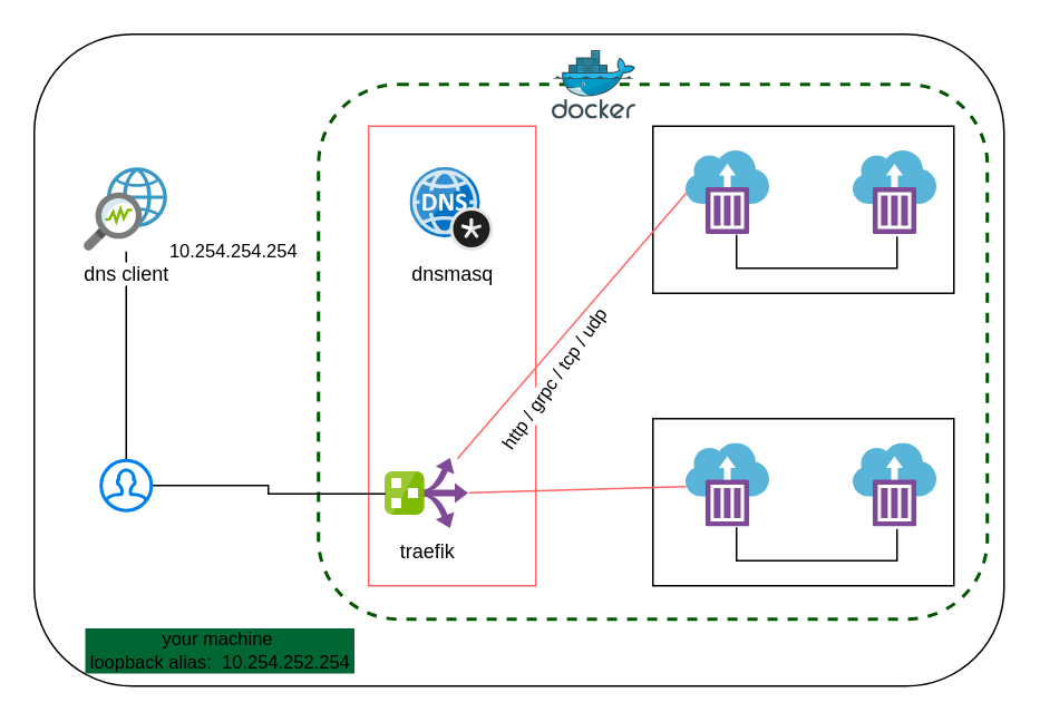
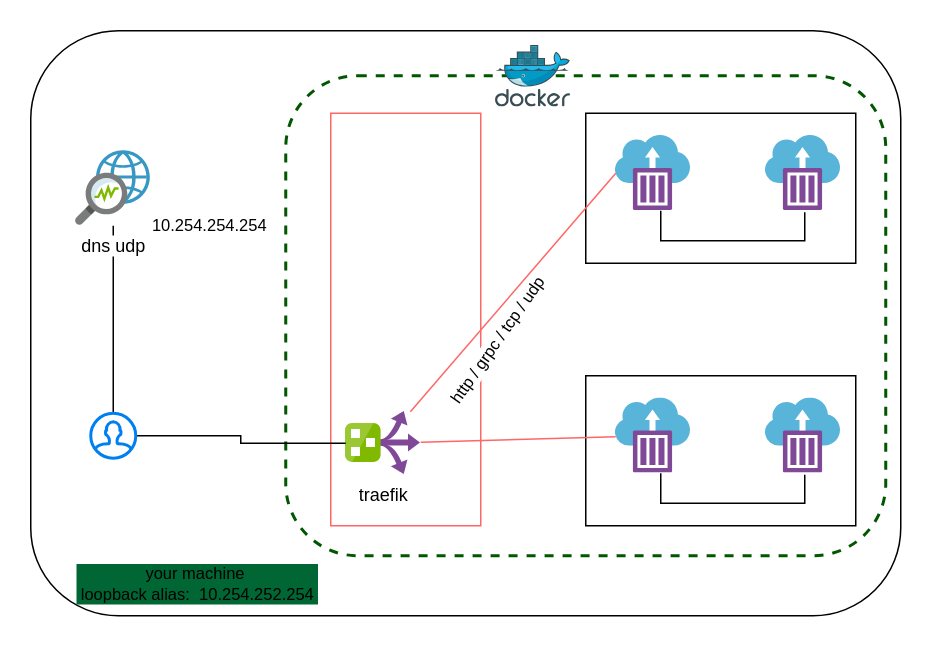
- <mxCell id="11" value="dnsmasq" style="aspect=fixed;html=1;points=[];align=center;image;fontSize=12;image=img/lib/mscae/DNS_Private_Zones.svg;" parent="1" vertex="1"><mxGeometry x="245" y="100" width="50" height="50" as="geometry" /></mxCell>
- <mxCell id="13" value="dns client" style="aspect=fixed;html=1;points=[];align=center;image;fontSize=12;image=img/lib/mscae/Network_watcher.svg;" parent="1" vertex="1"><mxGeometry x="50" y="100" width="50" height="50" as="geometry" /></mxCell>
+ <mxCell id="13" value="dns udp" style="aspect=fixed;html=1;points=[];align=center;image;fontSize=12;image=img/lib/mscae/Network_watcher.svg;" parent="1" vertex="1"><mxGeometry x="50" y="100" width="50" height="50" as="geometry" /></mxCell>
